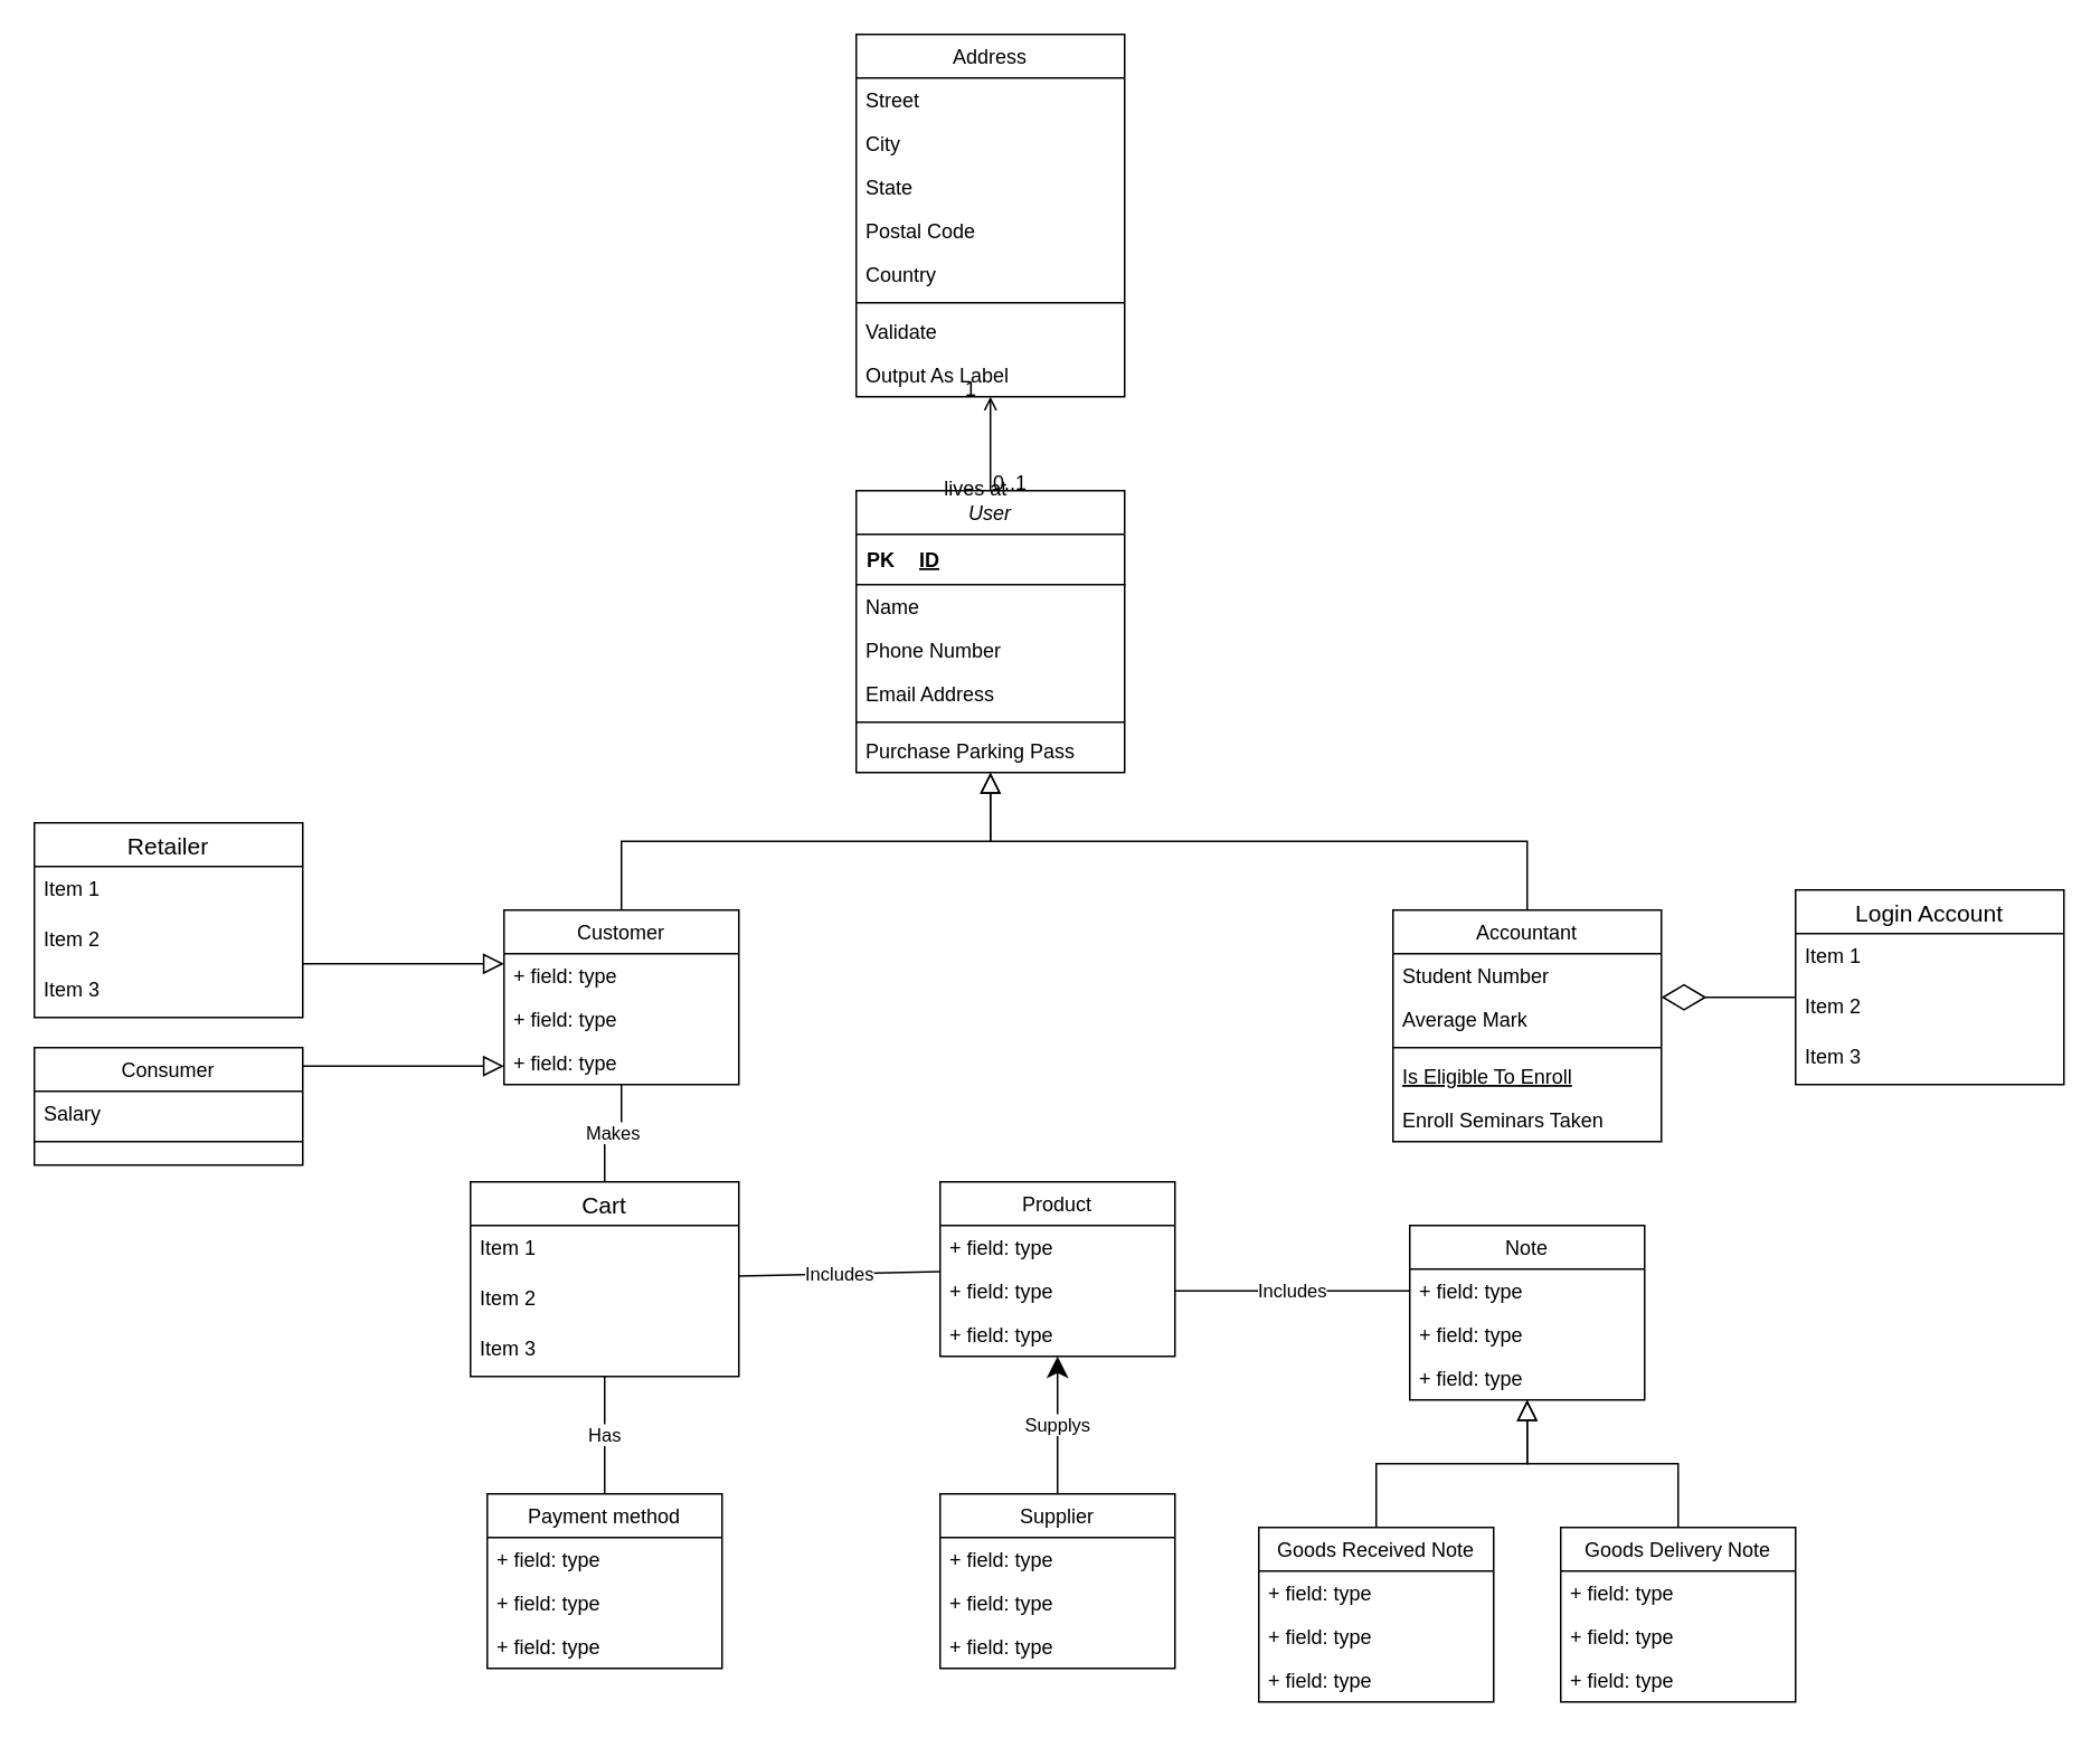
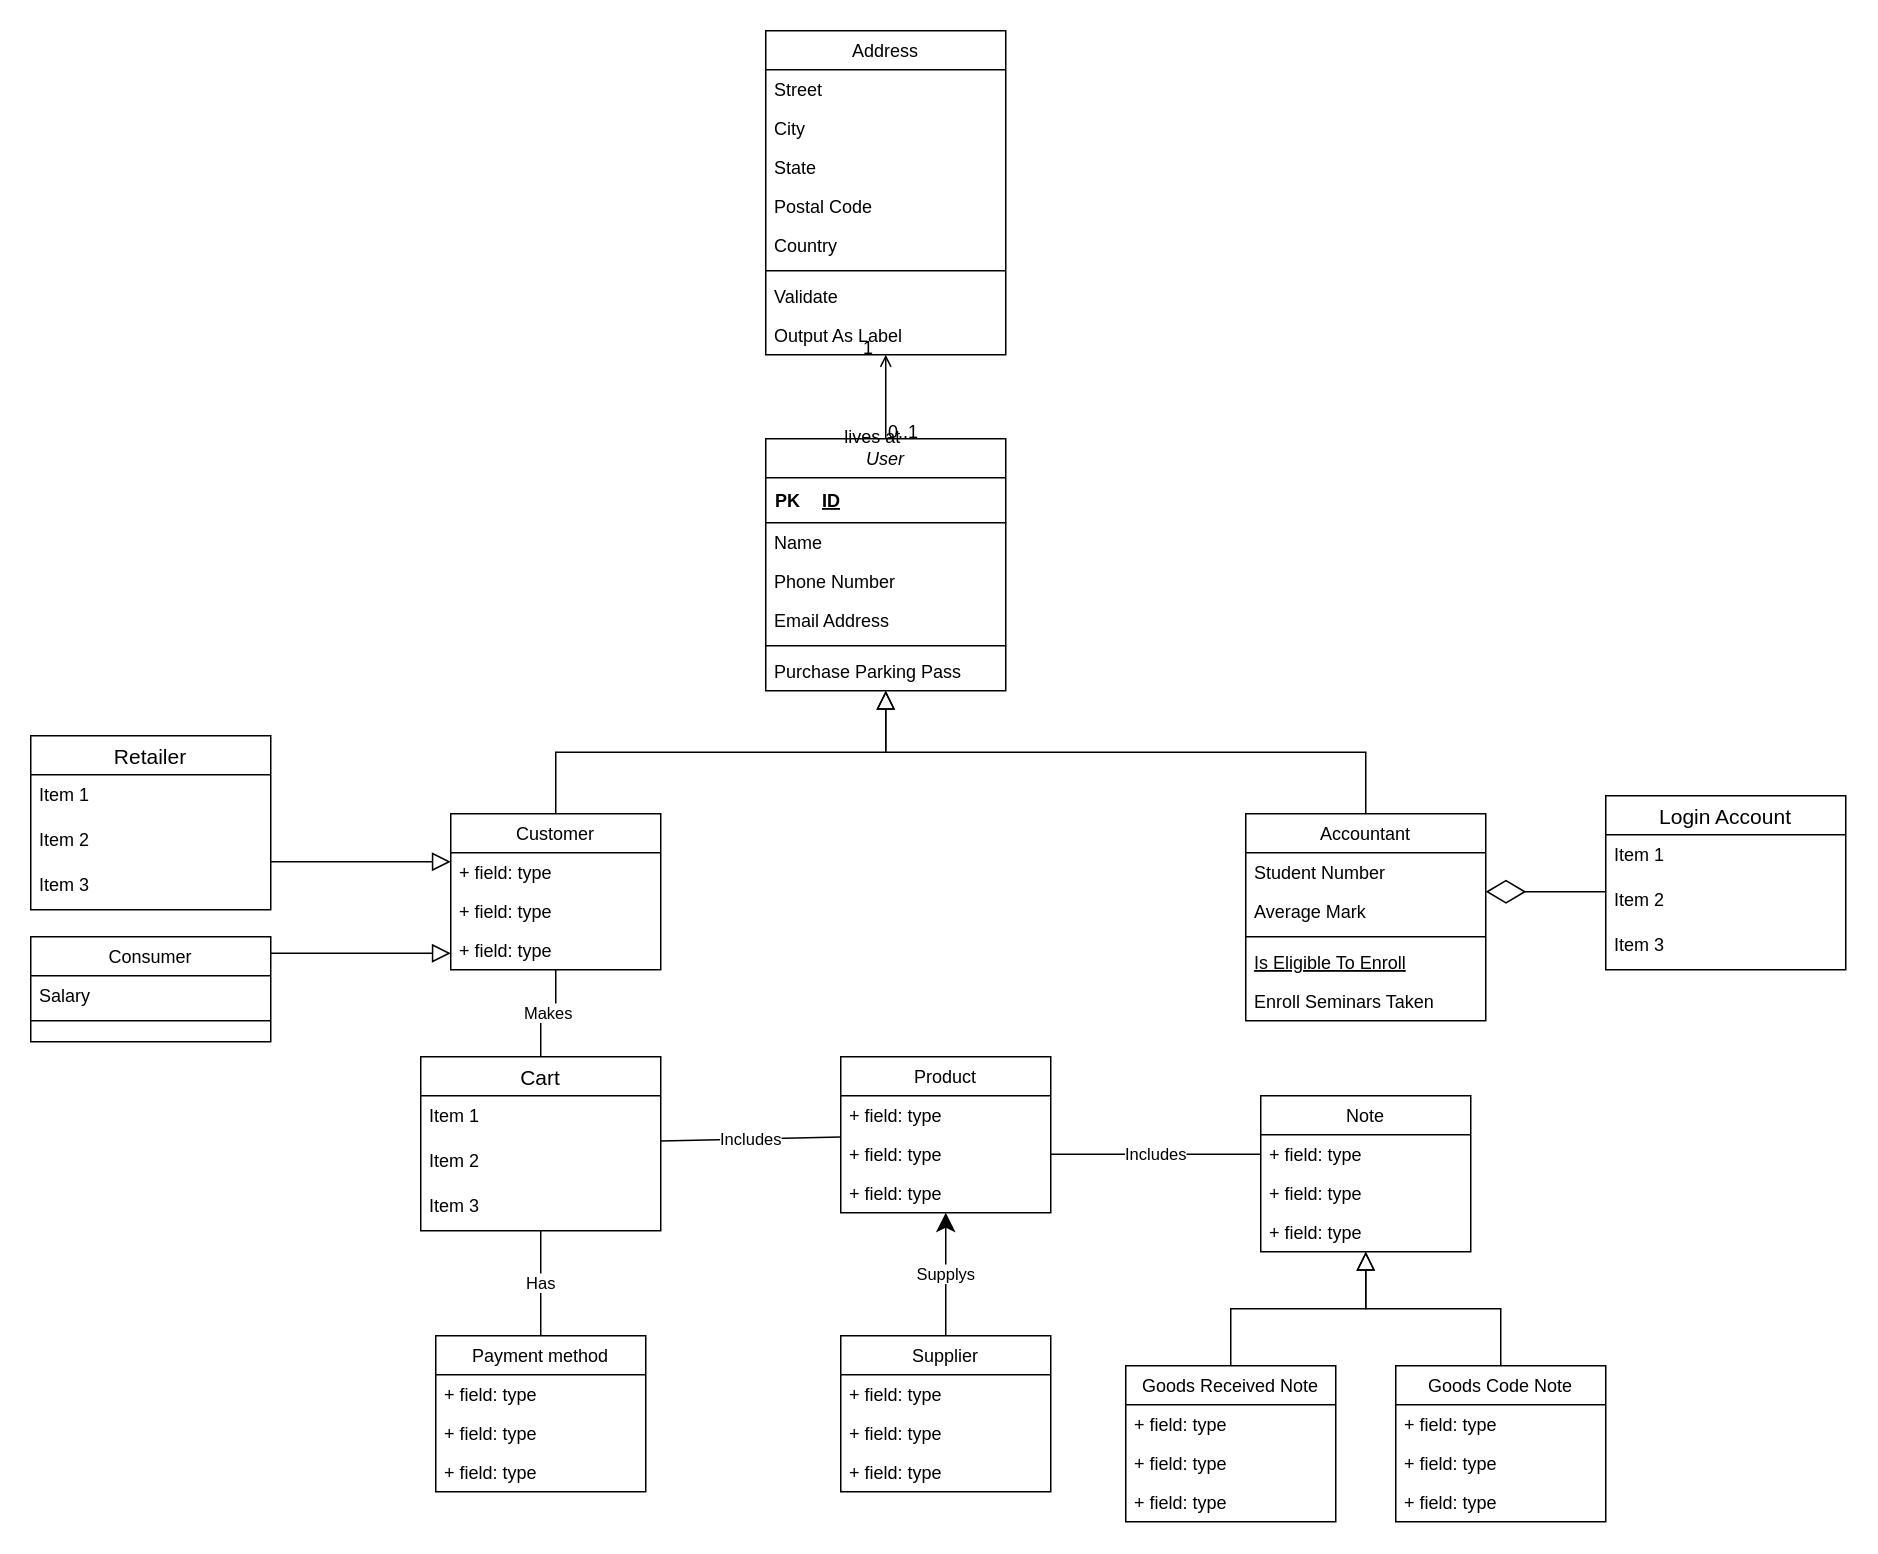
- <mxCell id="54" value="Goods Delivery Note" style="swimlane;fontStyle=0;childLayout=stackLayout;horizontal=1;startSize=26;fillColor=none;horizontalStack=0;resizeParent=1;resizeParentMax=0;resizeLast=0;collapsible=1;marginBottom=0;" vertex="1" parent="1"><mxGeometry x="930" y="910" width="140" height="104" as="geometry" /></mxCell>
+ <mxCell id="54" value="Goods Code Note" style="swimlane;fontStyle=0;childLayout=stackLayout;horizontal=1;startSize=26;fillColor=none;horizontalStack=0;resizeParent=1;resizeParentMax=0;resizeLast=0;collapsible=1;marginBottom=0;" vertex="1" parent="1"><mxGeometry x="930" y="910" width="140" height="104" as="geometry" /></mxCell>
